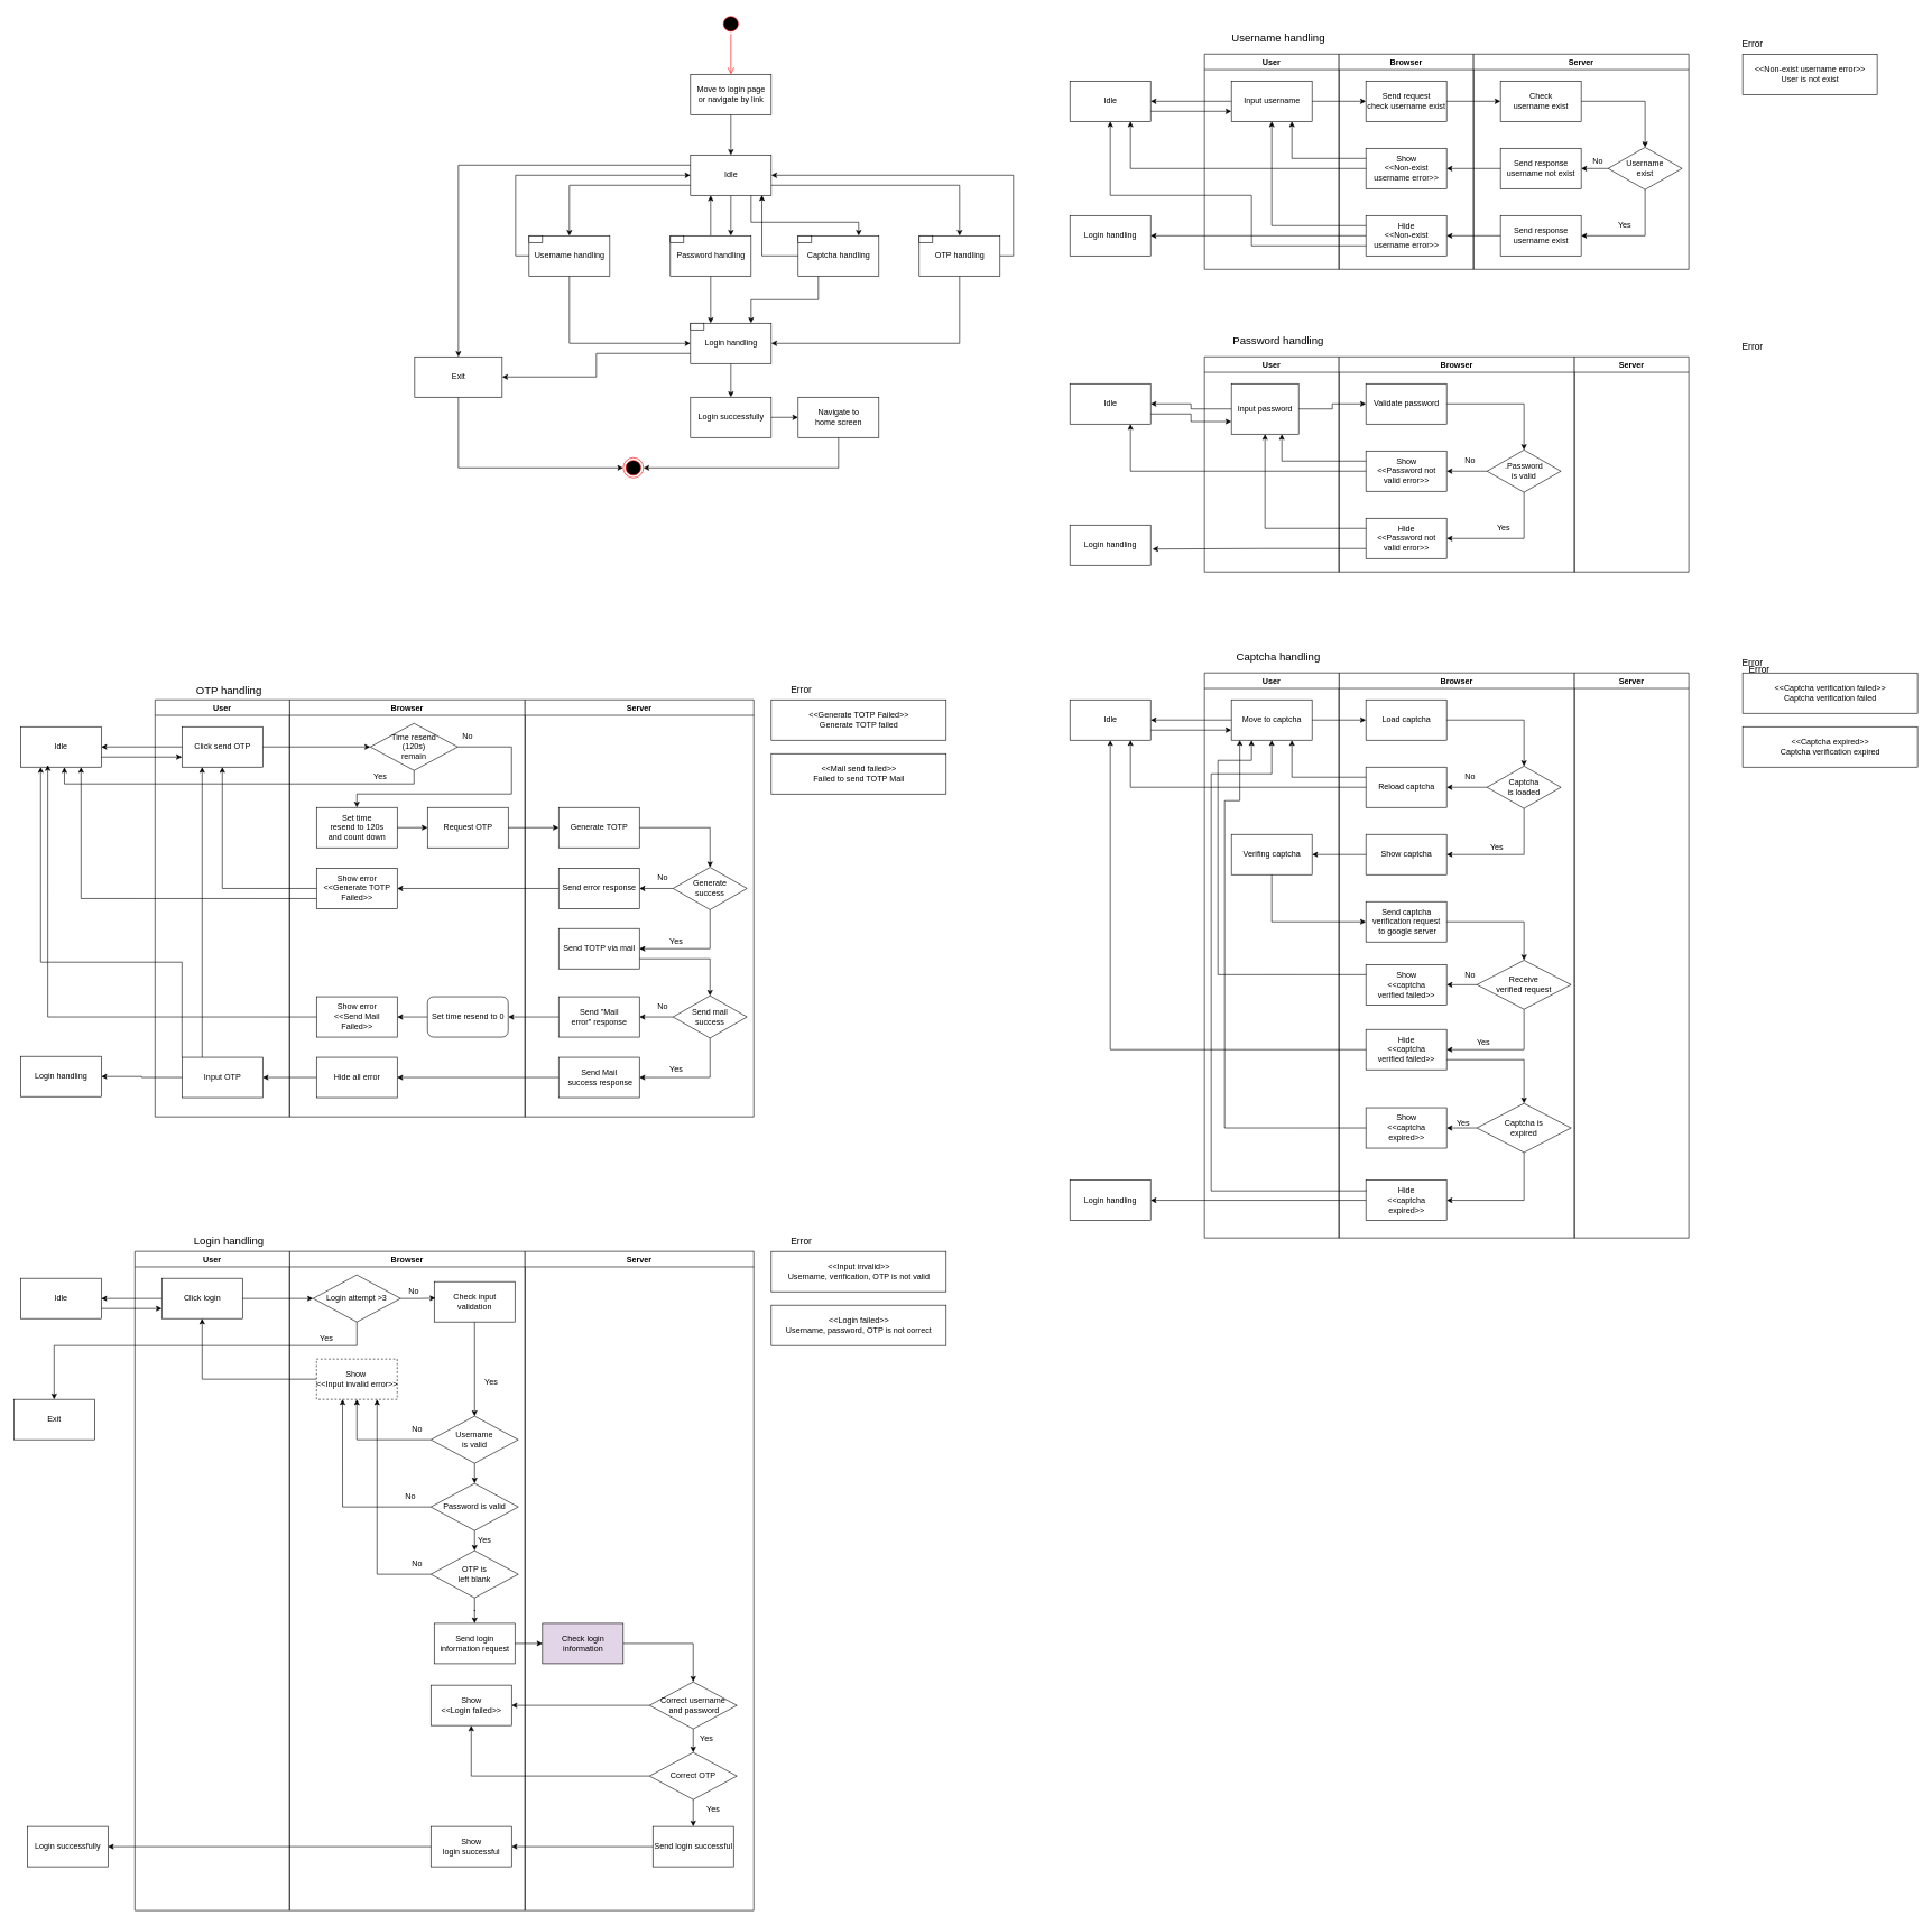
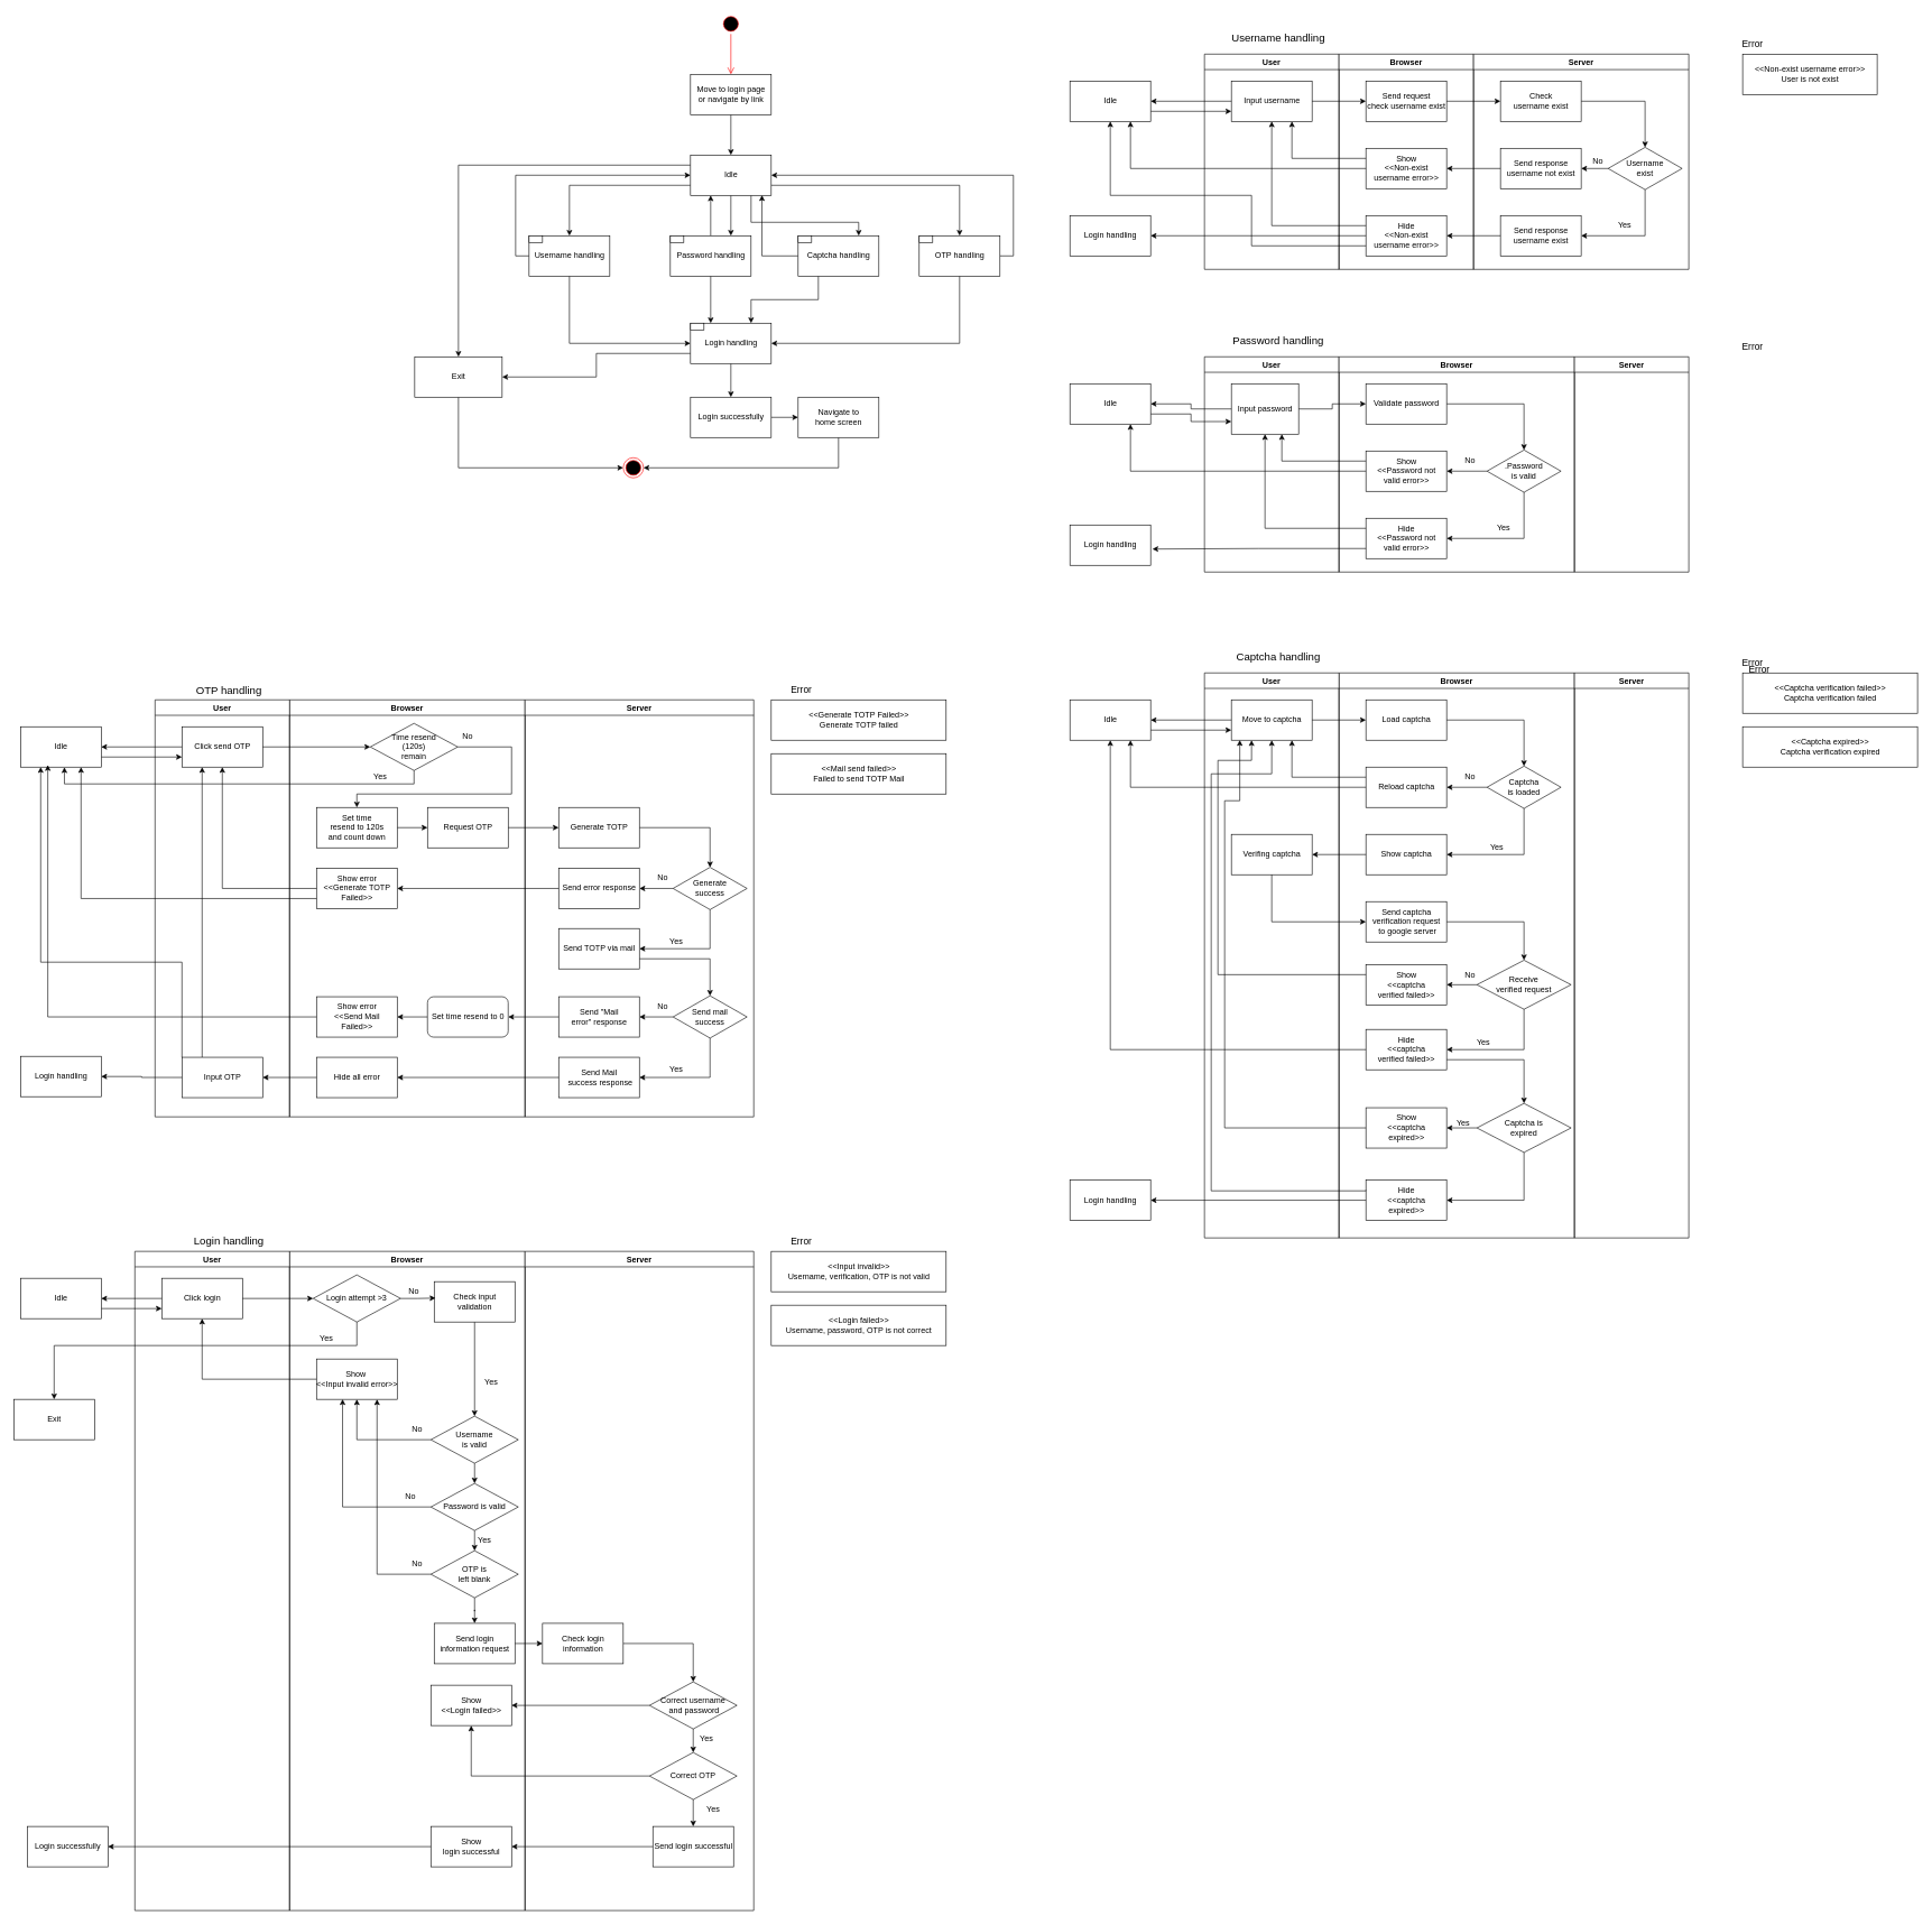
- <mxCell id="23" value="Show&amp;nbsp;&lt;br&gt;&amp;lt;&amp;lt;Input invalid error&amp;gt;&amp;gt;" style="html=1;dashed=1;" vertex="1" parent="2"><mxGeometry x="40" y="160" width="120" height="60" as="geometry" /></mxCell>
+ <mxCell id="23" value="Show&amp;nbsp;&lt;br&gt;&amp;lt;&amp;lt;Input invalid error&amp;gt;&amp;gt;" style="html=1;" vertex="1" parent="2"><mxGeometry x="40" y="160" width="120" height="60" as="geometry" /></mxCell>
- <mxCell id="229" value="Check login &lt;br&gt;information" style="html=1;fillColor=#e1d5e7;" vertex="1" parent="227"><mxGeometry x="26" y="553" width="120" height="60" as="geometry" /></mxCell>
+ <mxCell id="229" value="Check login &lt;br&gt;information" style="html=1;" vertex="1" parent="227"><mxGeometry x="26" y="553" width="120" height="60" as="geometry" /></mxCell>
